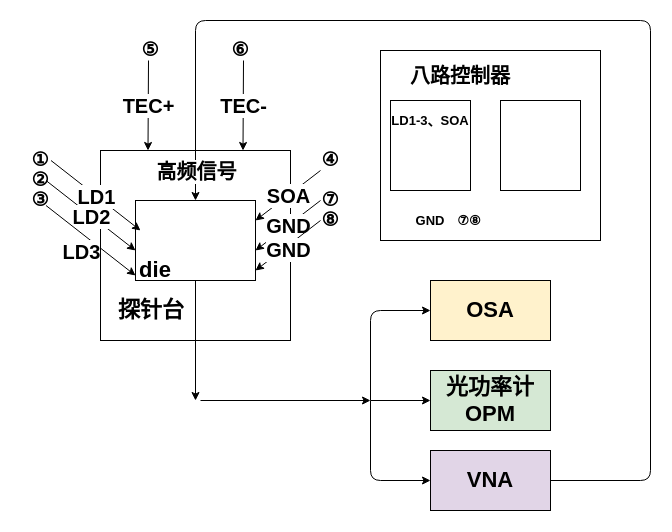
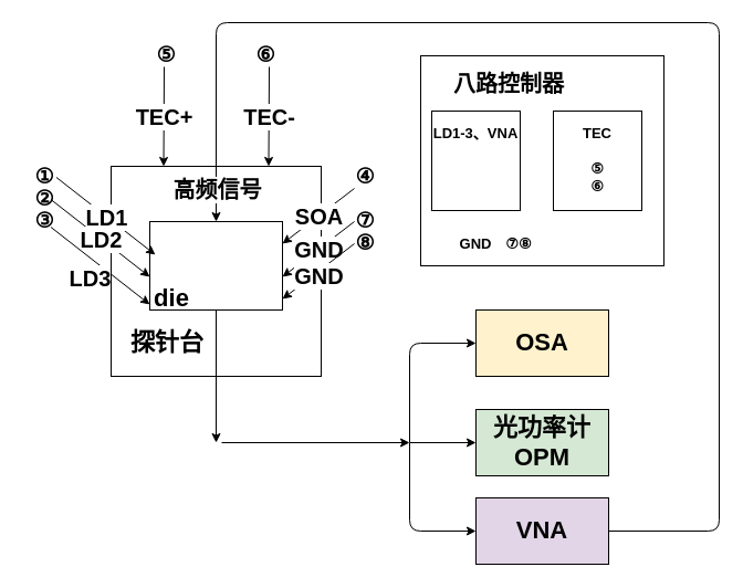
- <mxCell id="35" value="LD1-3、SOA" style="text;html=1;strokeColor=none;fillColor=none;align=center;verticalAlign=middle;whiteSpace=wrap;rounded=0;fontStyle=1;fontSize=13;" vertex="1" parent="1"><mxGeometry x="390" y="110" width="80" height="20" as="geometry" /></mxCell>
+ <mxCell id="35" value="LD1-3、VNA" style="text;html=1;strokeColor=none;fillColor=none;align=center;verticalAlign=middle;whiteSpace=wrap;rounded=0;fontStyle=1;fontSize=13;" vertex="1" parent="1"><mxGeometry x="390" y="110" width="80" height="20" as="geometry" /></mxCell>
+ <mxCell id="37" value="TEC" style="text;html=1;strokeColor=none;fillColor=none;align=center;verticalAlign=middle;whiteSpace=wrap;rounded=0;fontStyle=1;fontSize=13;" vertex="1" parent="1"><mxGeometry x="500" y="110" width="80" height="20" as="geometry" /></mxCell>
+ <mxCell id="39" value="⑤&lt;br&gt;⑥" style="text;html=1;strokeColor=none;fillColor=none;align=center;verticalAlign=middle;whiteSpace=wrap;rounded=0;fontStyle=1;fontSize=13;" vertex="1" parent="1"><mxGeometry x="522" y="130" width="36" height="60" as="geometry" /></mxCell>
